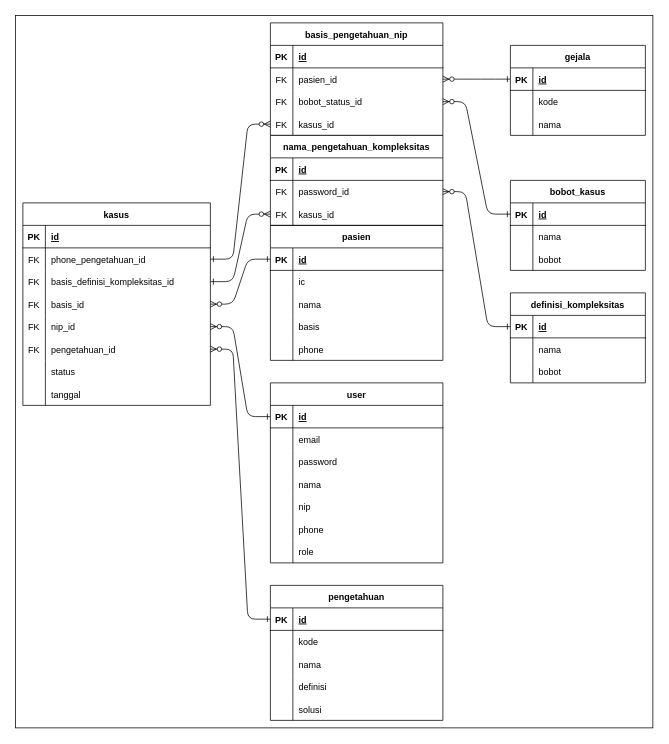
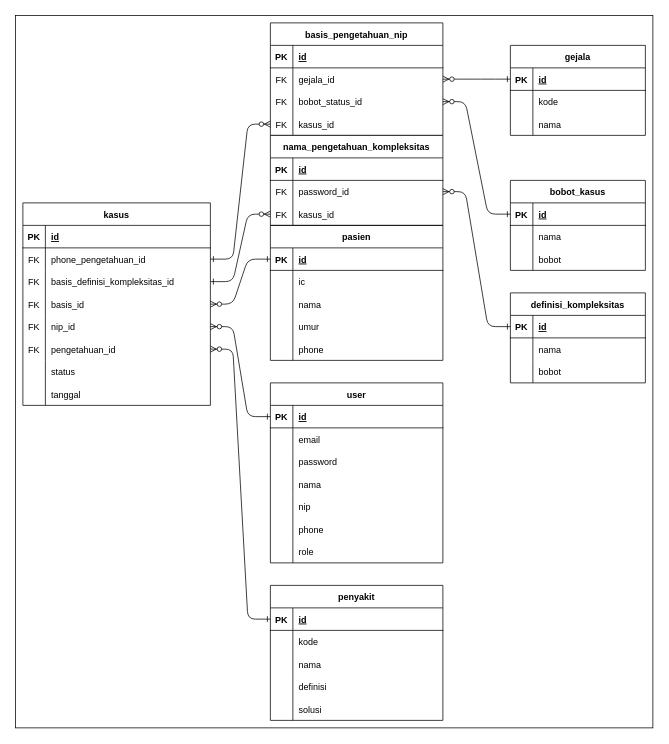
- <mxCell id="84" value="pasien_id" style="shape=partialRectangle;connectable=0;fillColor=none;top=0;left=0;bottom=0;right=0;align=left;spacingLeft=6;overflow=hidden;" parent="82" vertex="1"><mxGeometry x="30" width="200" height="30" as="geometry"><mxRectangle width="200" height="30" as="alternateBounds" /></mxGeometry></mxCell>
+ <mxCell id="84" value="gejala_id" style="shape=partialRectangle;connectable=0;fillColor=none;top=0;left=0;bottom=0;right=0;align=left;spacingLeft=6;overflow=hidden;" parent="82" vertex="1"><mxGeometry x="30" width="200" height="30" as="geometry"><mxRectangle width="200" height="30" as="alternateBounds" /></mxGeometry></mxCell>
- <mxCell id="37" value="basis" style="shape=partialRectangle;connectable=0;fillColor=none;top=0;left=0;bottom=0;right=0;align=left;spacingLeft=6;overflow=hidden;" parent="35" vertex="1"><mxGeometry x="30" width="200" height="30" as="geometry"><mxRectangle width="200" height="30" as="alternateBounds" /></mxGeometry></mxCell>
+ <mxCell id="37" value="umur" style="shape=partialRectangle;connectable=0;fillColor=none;top=0;left=0;bottom=0;right=0;align=left;spacingLeft=6;overflow=hidden;" parent="35" vertex="1"><mxGeometry x="30" width="200" height="30" as="geometry"><mxRectangle width="200" height="30" as="alternateBounds" /></mxGeometry></mxCell>
- <mxCell id="41" value="pengetahuan" style="shape=table;startSize=30;container=1;collapsible=1;childLayout=tableLayout;fixedRows=1;rowLines=0;fontStyle=1;align=center;resizeLast=1;" parent="1" vertex="1"><mxGeometry x="360" y="780" width="230" height="180" as="geometry" /></mxCell>
+ <mxCell id="41" value="penyakit" style="shape=table;startSize=30;container=1;collapsible=1;childLayout=tableLayout;fixedRows=1;rowLines=0;fontStyle=1;align=center;resizeLast=1;" parent="1" vertex="1"><mxGeometry x="360" y="780" width="230" height="180" as="geometry" /></mxCell>
